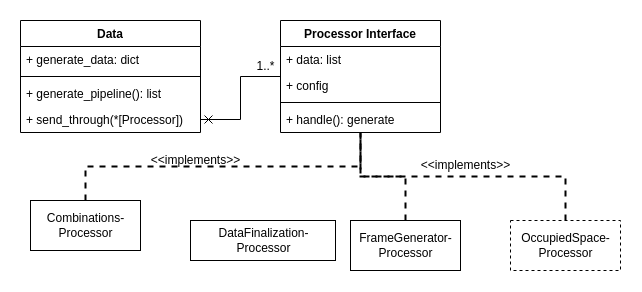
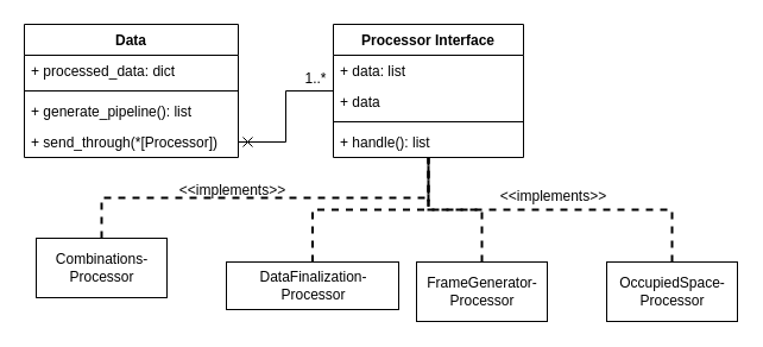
- <mxCell id="3" value="+ generate_data: dict" style="text;strokeColor=none;fillColor=none;align=left;verticalAlign=top;spacingLeft=4;spacingRight=4;overflow=hidden;rotatable=0;points=[[0,0.5],[1,0.5]];portConstraint=eastwest;" vertex="1" parent="2"><mxGeometry y="26" width="180" height="26" as="geometry" /></mxCell>
+ <mxCell id="3" value="+ processed_data: dict" style="text;strokeColor=none;fillColor=none;align=left;verticalAlign=top;spacingLeft=4;spacingRight=4;overflow=hidden;rotatable=0;points=[[0,0.5],[1,0.5]];portConstraint=eastwest;" vertex="1" parent="2"><mxGeometry y="26" width="180" height="26" as="geometry" /></mxCell>
- <mxCell id="9" value="+ config" style="text;strokeColor=none;fillColor=none;align=left;verticalAlign=top;spacingLeft=4;spacingRight=4;overflow=hidden;rotatable=0;points=[[0,0.5],[1,0.5]];portConstraint=eastwest;" vertex="1" parent="7"><mxGeometry y="52" width="160" height="26" as="geometry" /></mxCell>
+ <mxCell id="9" value="+ data" style="text;strokeColor=none;fillColor=none;align=left;verticalAlign=top;spacingLeft=4;spacingRight=4;overflow=hidden;rotatable=0;points=[[0,0.5],[1,0.5]];portConstraint=eastwest;" vertex="1" parent="7"><mxGeometry y="52" width="160" height="26" as="geometry" /></mxCell>
- <mxCell id="11" value="+ handle(): generate" style="text;strokeColor=none;fillColor=none;align=left;verticalAlign=top;spacingLeft=4;spacingRight=4;overflow=hidden;rotatable=0;points=[[0,0.5],[1,0.5]];portConstraint=eastwest;" vertex="1" parent="7"><mxGeometry y="86" width="160" height="26" as="geometry" /></mxCell>
+ <mxCell id="11" value="+ handle(): list" style="text;strokeColor=none;fillColor=none;align=left;verticalAlign=top;spacingLeft=4;spacingRight=4;overflow=hidden;rotatable=0;points=[[0,0.5],[1,0.5]];portConstraint=eastwest;" vertex="1" parent="7"><mxGeometry y="86" width="160" height="26" as="geometry" /></mxCell>
+ <mxCell id="16" style="edgeStyle=orthogonalEdgeStyle;rounded=0;orthogonalLoop=1;jettySize=auto;html=1;exitX=0.5;exitY=0;exitDx=0;exitDy=0;dashed=1;startArrow=none;startFill=0;endArrow=none;endFill=0;strokeWidth=2;" edge="1" parent="1" source="17" target="7"><mxGeometry relative="1" as="geometry" /></mxCell>
- <mxCell id="21" value="&lt;div&gt;OccupiedSpace-&lt;/div&gt;&lt;div&gt;Processor&lt;br&gt;&lt;/div&gt;" style="html=1;dashed=1;" vertex="1" parent="1"><mxGeometry x="510" y="220" width="110" height="50" as="geometry" /></mxCell>
+ <mxCell id="21" value="&lt;div&gt;OccupiedSpace-&lt;/div&gt;&lt;div&gt;Processor&lt;br&gt;&lt;/div&gt;" style="html=1;" vertex="1" parent="1"><mxGeometry x="510" y="220" width="110" height="50" as="geometry" /></mxCell>
